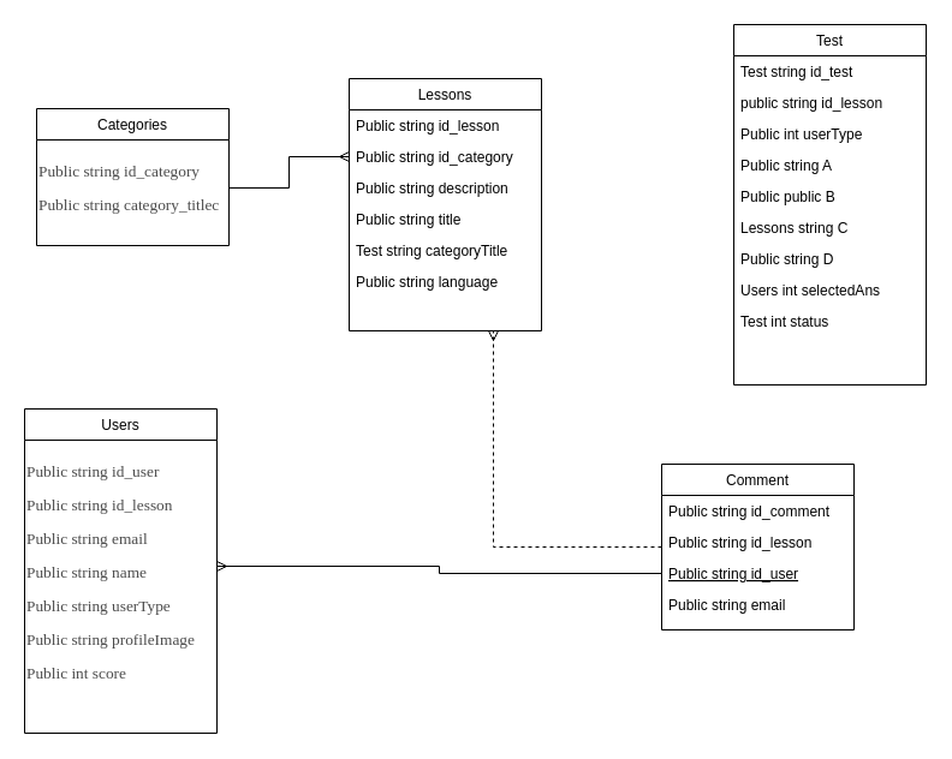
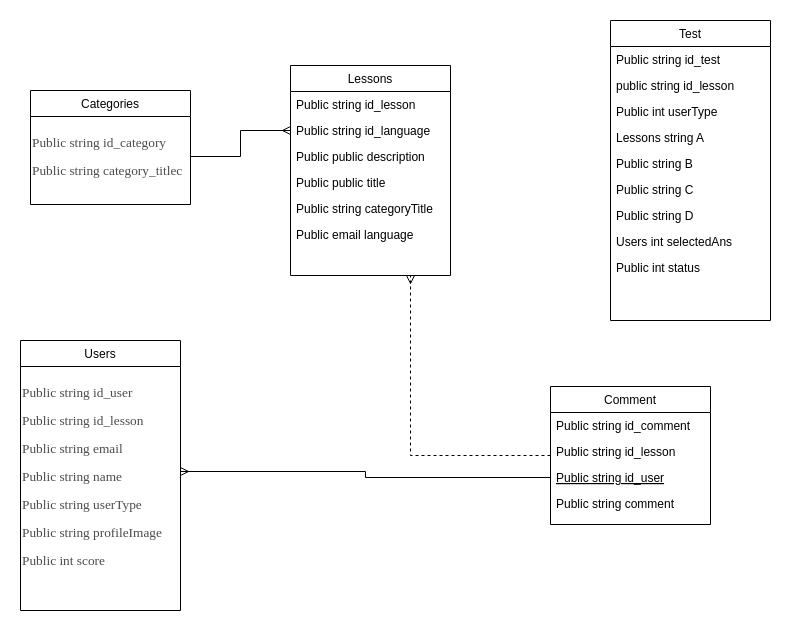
- <mxCell id="19" value="Test string id_test&#10;" style="text;align=left;verticalAlign=top;spacingLeft=4;spacingRight=4;overflow=hidden;rotatable=0;points=[[0,0.5],[1,0.5]];portConstraint=eastwest;" vertex="1" parent="18"><mxGeometry y="26" width="160" height="26" as="geometry" /></mxCell>
+ <mxCell id="19" value="Public string id_test&#10;" style="text;align=left;verticalAlign=top;spacingLeft=4;spacingRight=4;overflow=hidden;rotatable=0;points=[[0,0.5],[1,0.5]];portConstraint=eastwest;" vertex="1" parent="18"><mxGeometry y="26" width="160" height="26" as="geometry" /></mxCell>
- <mxCell id="13" value="Public string id_category&#10;" style="text;align=left;verticalAlign=top;spacingLeft=4;spacingRight=4;overflow=hidden;rotatable=0;points=[[0,0.5],[1,0.5]];portConstraint=eastwest;rounded=0;shadow=0;html=0;" parent="11" vertex="1"><mxGeometry y="52" width="160" height="26" as="geometry" /></mxCell>
+ <mxCell id="13" value="Public string id_language&#10;" style="text;align=left;verticalAlign=top;spacingLeft=4;spacingRight=4;overflow=hidden;rotatable=0;points=[[0,0.5],[1,0.5]];portConstraint=eastwest;rounded=0;shadow=0;html=0;" parent="11" vertex="1"><mxGeometry y="52" width="160" height="26" as="geometry" /></mxCell>
- <mxCell id="22" value="Public string A&#10;" style="text;align=left;verticalAlign=top;spacingLeft=4;spacingRight=4;overflow=hidden;rotatable=0;points=[[0,0.5],[1,0.5]];portConstraint=eastwest;rounded=0;shadow=0;html=0;" vertex="1" parent="18"><mxGeometry y="104" width="160" height="26" as="geometry" /></mxCell>
+ <mxCell id="22" value="Lessons string A&#10;" style="text;align=left;verticalAlign=top;spacingLeft=4;spacingRight=4;overflow=hidden;rotatable=0;points=[[0,0.5],[1,0.5]];portConstraint=eastwest;rounded=0;shadow=0;html=0;" vertex="1" parent="18"><mxGeometry y="104" width="160" height="26" as="geometry" /></mxCell>
- <mxCell id="14" value="Public string description&#10;" style="text;align=left;verticalAlign=top;spacingLeft=4;spacingRight=4;overflow=hidden;rotatable=0;points=[[0,0.5],[1,0.5]];portConstraint=eastwest;rounded=0;shadow=0;html=0;" parent="11" vertex="1"><mxGeometry y="78" width="160" height="26" as="geometry" /></mxCell>
+ <mxCell id="14" value="Public public description&#10;" style="text;align=left;verticalAlign=top;spacingLeft=4;spacingRight=4;overflow=hidden;rotatable=0;points=[[0,0.5],[1,0.5]];portConstraint=eastwest;rounded=0;shadow=0;html=0;" parent="11" vertex="1"><mxGeometry y="78" width="160" height="26" as="geometry" /></mxCell>
- <mxCell id="23" value="Public public B&#10;" style="text;align=left;verticalAlign=top;spacingLeft=4;spacingRight=4;overflow=hidden;rotatable=0;points=[[0,0.5],[1,0.5]];portConstraint=eastwest;rounded=0;shadow=0;html=0;" vertex="1" parent="18"><mxGeometry y="130" width="160" height="26" as="geometry" /></mxCell>
+ <mxCell id="23" value="Public string B&#10;" style="text;align=left;verticalAlign=top;spacingLeft=4;spacingRight=4;overflow=hidden;rotatable=0;points=[[0,0.5],[1,0.5]];portConstraint=eastwest;rounded=0;shadow=0;html=0;" vertex="1" parent="18"><mxGeometry y="130" width="160" height="26" as="geometry" /></mxCell>
- <mxCell id="15" value="Public string title&#10;" style="text;align=left;verticalAlign=top;spacingLeft=4;spacingRight=4;overflow=hidden;rotatable=0;points=[[0,0.5],[1,0.5]];portConstraint=eastwest;rounded=0;shadow=0;html=0;" parent="11" vertex="1"><mxGeometry y="104" width="160" height="26" as="geometry" /></mxCell>
+ <mxCell id="15" value="Public public title&#10;" style="text;align=left;verticalAlign=top;spacingLeft=4;spacingRight=4;overflow=hidden;rotatable=0;points=[[0,0.5],[1,0.5]];portConstraint=eastwest;rounded=0;shadow=0;html=0;" parent="11" vertex="1"><mxGeometry y="104" width="160" height="26" as="geometry" /></mxCell>
- <mxCell id="24" value="Lessons string C&#10;" style="text;align=left;verticalAlign=top;spacingLeft=4;spacingRight=4;overflow=hidden;rotatable=0;points=[[0,0.5],[1,0.5]];portConstraint=eastwest;" vertex="1" parent="18"><mxGeometry y="156" width="160" height="26" as="geometry" /></mxCell>
+ <mxCell id="24" value="Public string C&#10;" style="text;align=left;verticalAlign=top;spacingLeft=4;spacingRight=4;overflow=hidden;rotatable=0;points=[[0,0.5],[1,0.5]];portConstraint=eastwest;" vertex="1" parent="18"><mxGeometry y="156" width="160" height="26" as="geometry" /></mxCell>
- <mxCell id="16" value="Test string categoryTitle&#10;" style="text;align=left;verticalAlign=top;spacingLeft=4;spacingRight=4;overflow=hidden;rotatable=0;points=[[0,0.5],[1,0.5]];portConstraint=eastwest;rounded=0;shadow=0;html=0;" parent="11" vertex="1"><mxGeometry y="130" width="160" height="26" as="geometry" /></mxCell>
+ <mxCell id="16" value="Public string categoryTitle&#10;" style="text;align=left;verticalAlign=top;spacingLeft=4;spacingRight=4;overflow=hidden;rotatable=0;points=[[0,0.5],[1,0.5]];portConstraint=eastwest;rounded=0;shadow=0;html=0;" parent="11" vertex="1"><mxGeometry y="130" width="160" height="26" as="geometry" /></mxCell>
- <mxCell id="17" value="Public string language" style="text;align=left;verticalAlign=top;spacingLeft=4;spacingRight=4;overflow=hidden;rotatable=0;points=[[0,0.5],[1,0.5]];portConstraint=eastwest;" parent="11" vertex="1"><mxGeometry y="156" width="160" height="26" as="geometry" /></mxCell>
+ <mxCell id="17" value="Public email language" style="text;align=left;verticalAlign=top;spacingLeft=4;spacingRight=4;overflow=hidden;rotatable=0;points=[[0,0.5],[1,0.5]];portConstraint=eastwest;" parent="11" vertex="1"><mxGeometry y="156" width="160" height="26" as="geometry" /></mxCell>
- <mxCell id="27" value="Test int status" style="text;align=left;verticalAlign=top;spacingLeft=4;spacingRight=4;overflow=hidden;rotatable=0;points=[[0,0.5],[1,0.5]];portConstraint=eastwest;" vertex="1" parent="18"><mxGeometry y="234" width="160" height="26" as="geometry" /></mxCell>
+ <mxCell id="27" value="Public int status" style="text;align=left;verticalAlign=top;spacingLeft=4;spacingRight=4;overflow=hidden;rotatable=0;points=[[0,0.5],[1,0.5]];portConstraint=eastwest;" vertex="1" parent="18"><mxGeometry y="234" width="160" height="26" as="geometry" /></mxCell>
- <mxCell id="7" value="Public string email" style="text;align=left;verticalAlign=top;spacingLeft=4;spacingRight=4;overflow=hidden;rotatable=0;points=[[0,0.5],[1,0.5]];portConstraint=eastwest;" parent="3" vertex="1"><mxGeometry y="104" width="160" height="26" as="geometry" /></mxCell>
+ <mxCell id="7" value="Public string comment" style="text;align=left;verticalAlign=top;spacingLeft=4;spacingRight=4;overflow=hidden;rotatable=0;points=[[0,0.5],[1,0.5]];portConstraint=eastwest;" parent="3" vertex="1"><mxGeometry y="104" width="160" height="26" as="geometry" /></mxCell>
